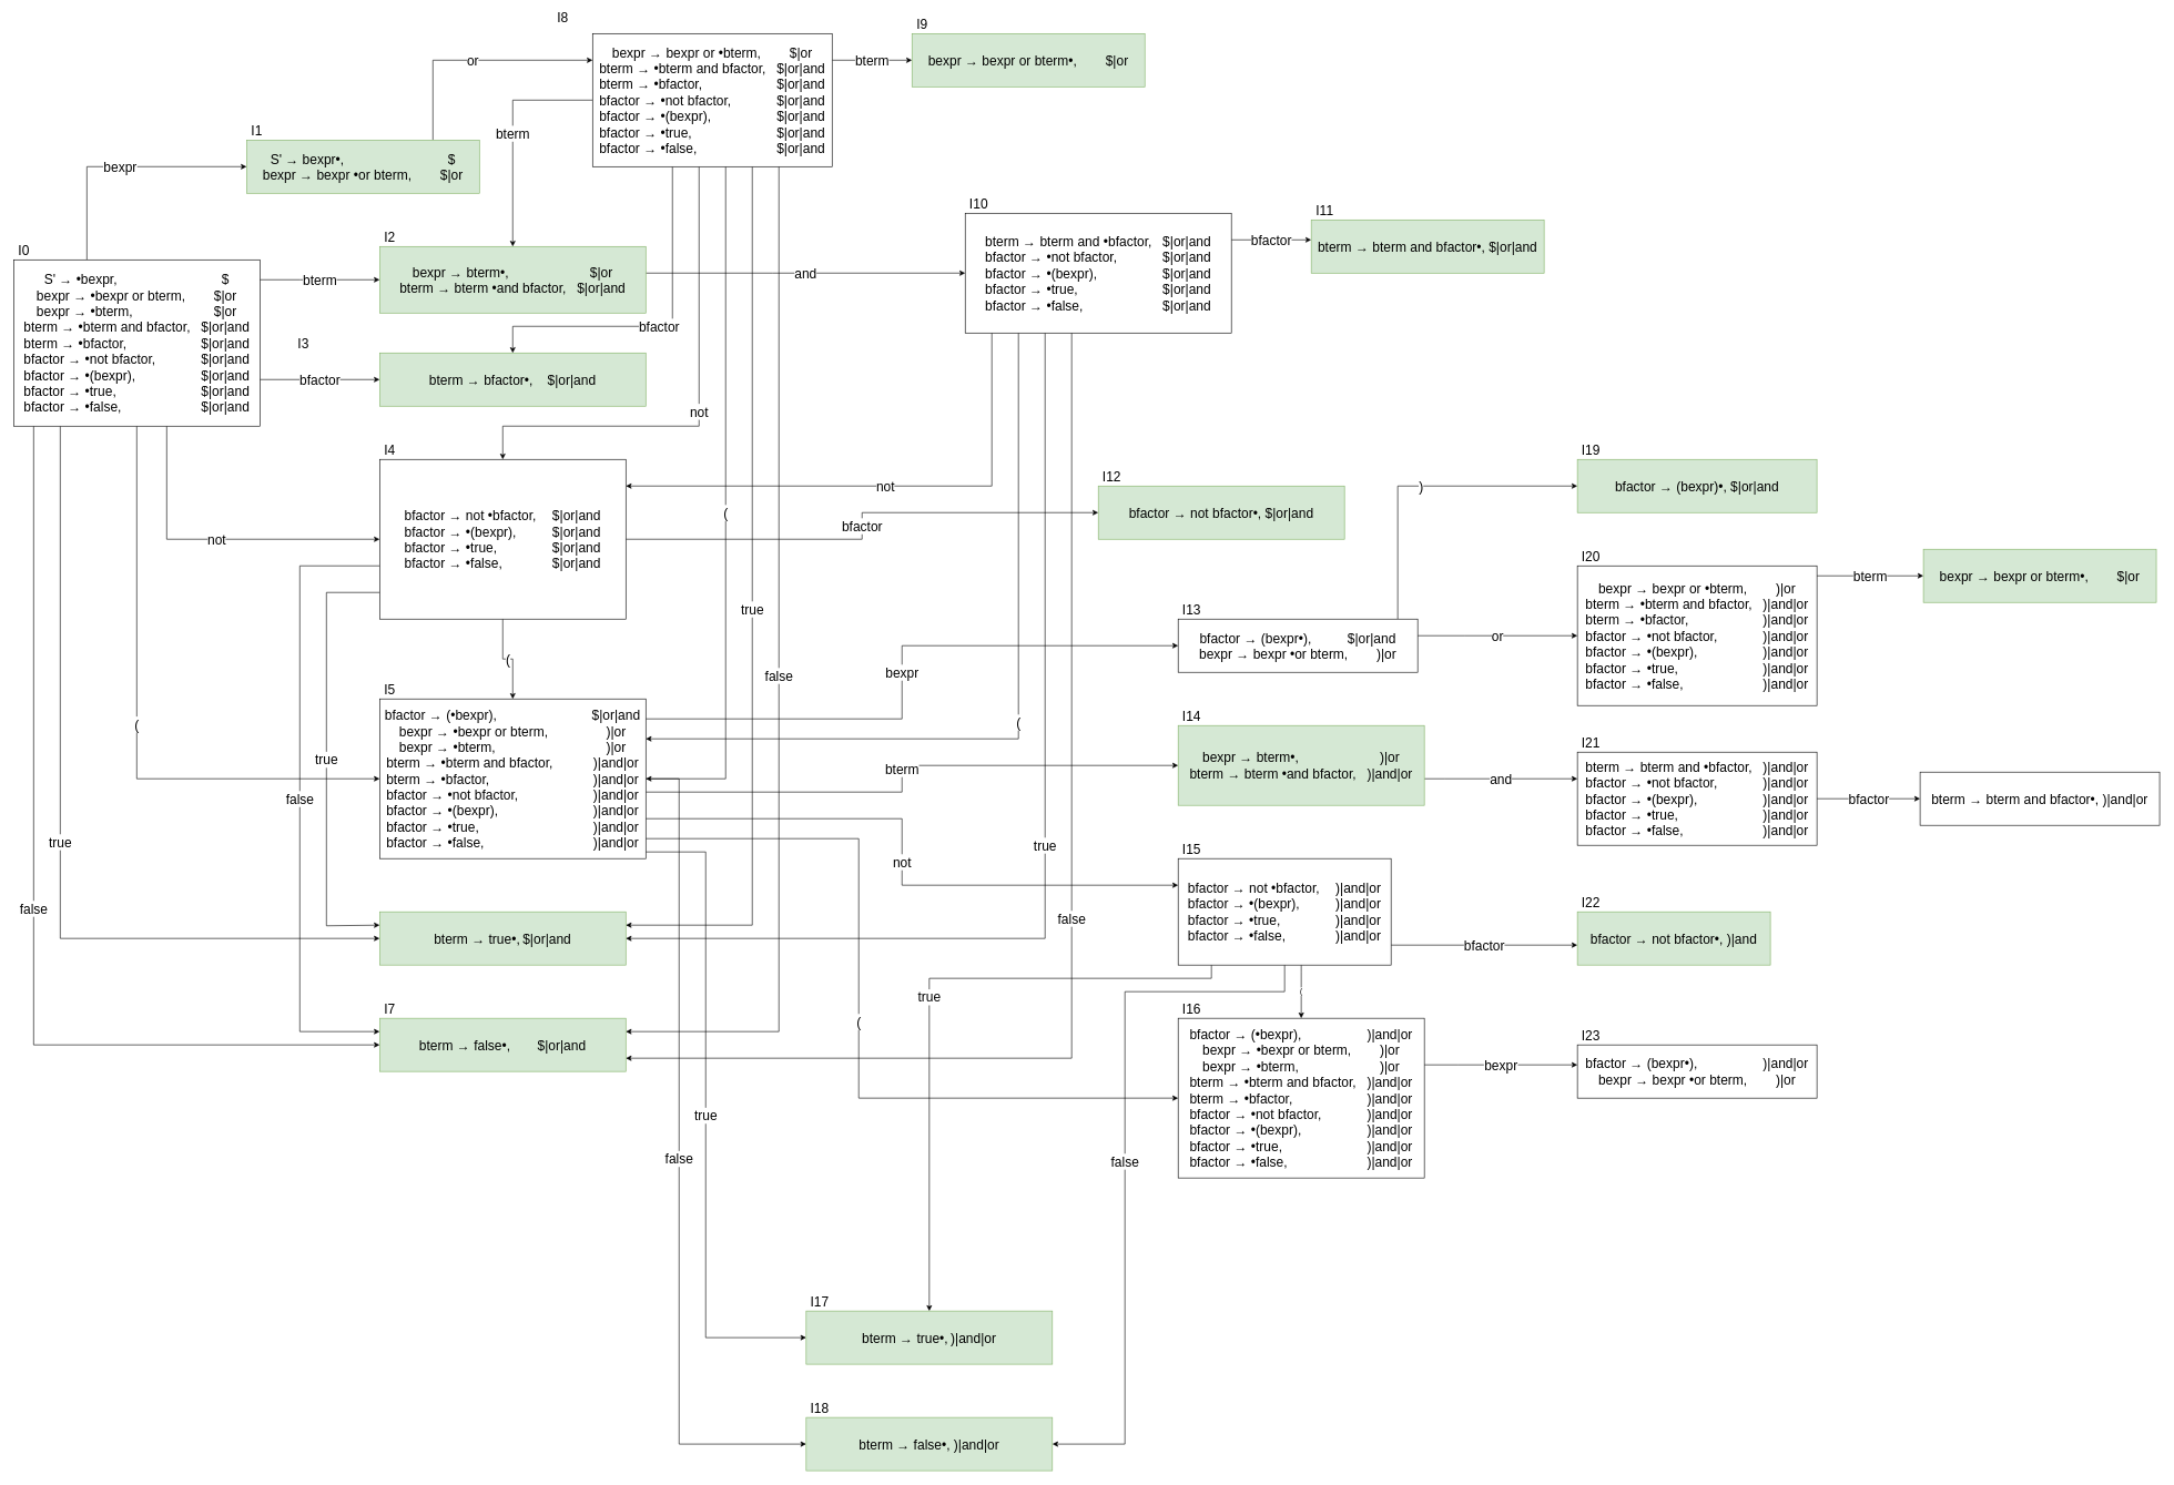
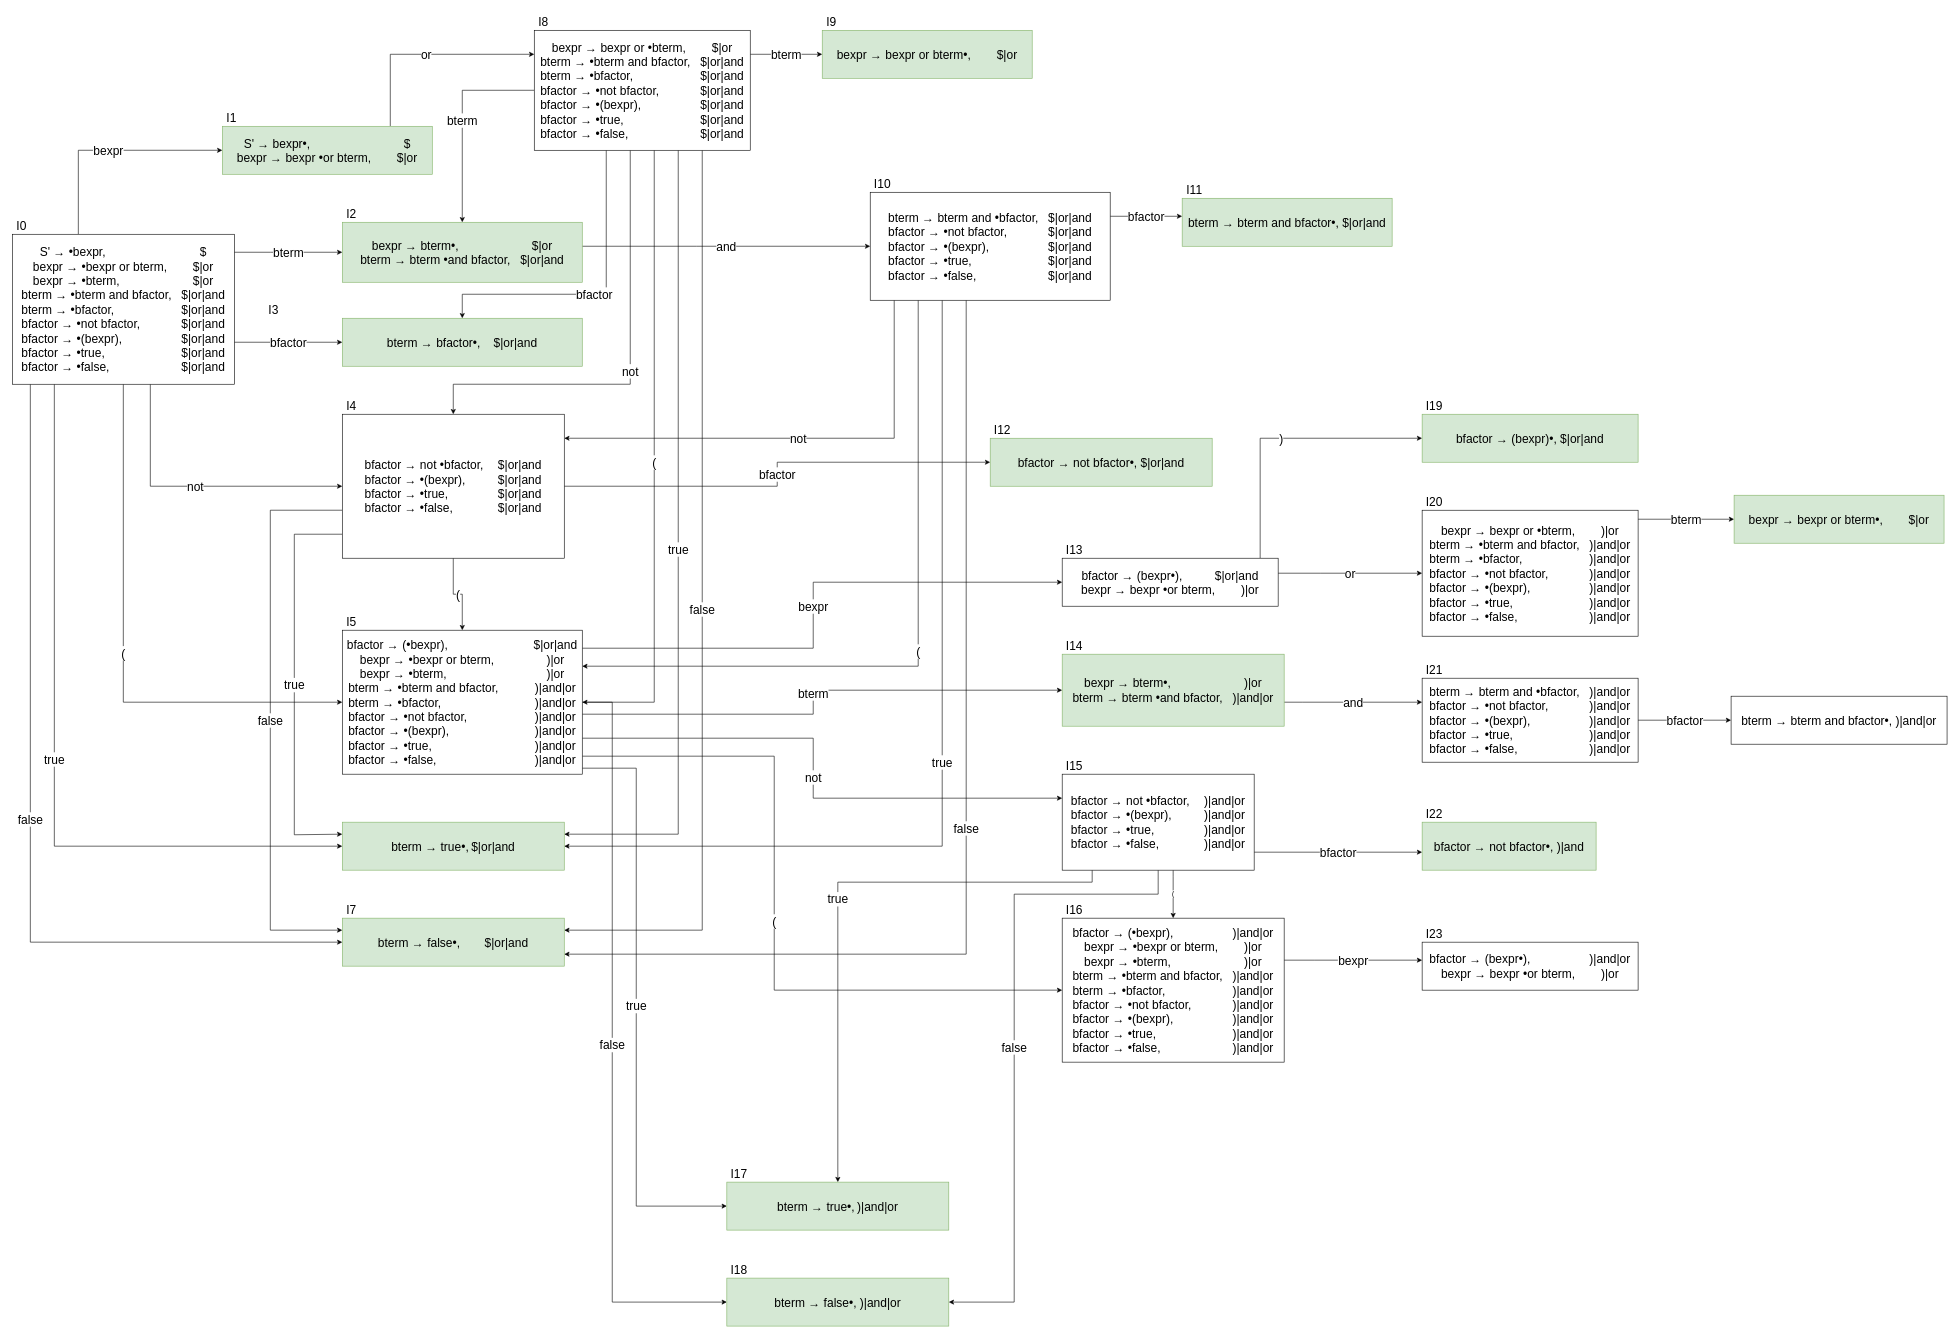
- <mxCell id="38" value="I8" style="text;html=1;align=center;verticalAlign=middle;resizable=0;points=[];autosize=1;strokeColor=none;fillColor=none;fontSize=20;" parent="1" vertex="1"><mxGeometry x="830" y="10" width="30" height="30" as="geometry" /></mxCell>
+ <mxCell id="38" value="I8" style="text;html=1;align=center;verticalAlign=middle;resizable=0;points=[];autosize=1;strokeColor=none;fillColor=none;fontSize=20;" parent="1" vertex="1"><mxGeometry x="890" y="20" width="30" height="30" as="geometry" /></mxCell>
